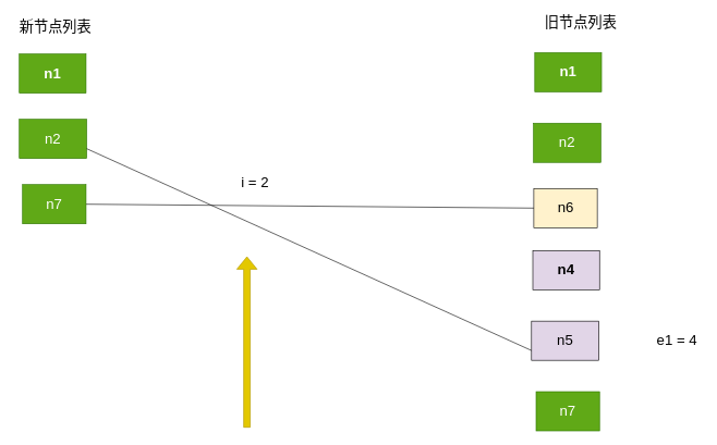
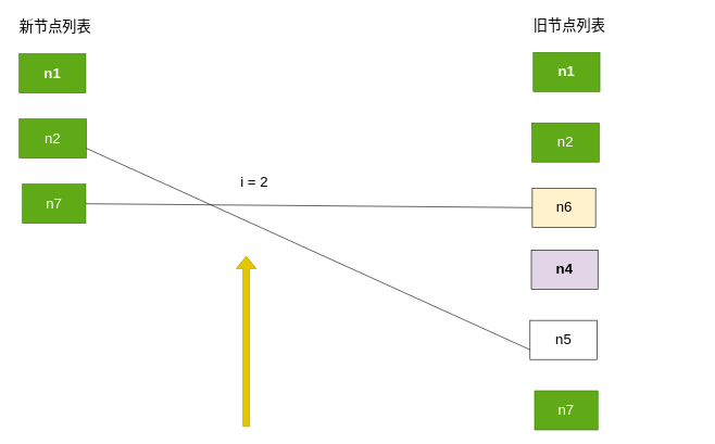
- <mxCell id="3" value="旧节点列表" style="text;html=1;align=center;verticalAlign=middle;resizable=0;points=[];autosize=1;strokeColor=none;fillColor=none;fontSize=22;" parent="1" vertex="1"><mxGeometry x="823" y="15" width="128" height="38" as="geometry" /></mxCell>
+ <mxCell id="3" value="旧节点列表" style="text;html=1;align=center;verticalAlign=middle;resizable=0;points=[];autosize=1;strokeColor=none;fillColor=none;fontSize=22;" parent="1" vertex="1"><mxGeometry x="808" y="20" width="128" height="38" as="geometry" /></mxCell>
- <mxCell id="7" value="n5" style="rounded=0;whiteSpace=wrap;html=1;fontSize=22;fillColor=#e1d5e7;" parent="1" vertex="1"><mxGeometry x="812" y="491" width="103" height="60" as="geometry" /></mxCell>
+ <mxCell id="7" value="n5" style="rounded=0;whiteSpace=wrap;html=1;fontSize=22;" parent="1" vertex="1"><mxGeometry x="812" y="491" width="103" height="60" as="geometry" /></mxCell>
- <mxCell id="15" value="e1 = 4" style="text;html=1;align=center;verticalAlign=middle;resizable=0;points=[];autosize=1;strokeColor=none;fillColor=none;fontSize=22;" parent="1" vertex="1"><mxGeometry x="994" y="502" width="80" height="38" as="geometry" /></mxCell>
